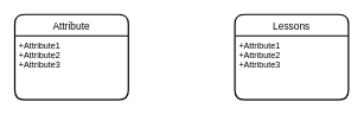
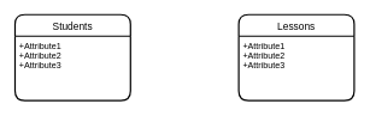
- <mxCell id="4" value="Attribute" style="swimlane;childLayout=stackLayout;horizontal=1;startSize=30;horizontalStack=0;rounded=1;fontSize=14;fontStyle=0;strokeWidth=2;resizeParent=0;resizeLast=1;shadow=0;dashed=0;align=center;" vertex="1" parent="1"><mxGeometry x="20" y="20" width="160" height="120" as="geometry" /></mxCell>
+ <mxCell id="4" value="Students" style="swimlane;childLayout=stackLayout;horizontal=1;startSize=30;horizontalStack=0;rounded=1;fontSize=14;fontStyle=0;strokeWidth=2;resizeParent=0;resizeLast=1;shadow=0;dashed=0;align=center;" vertex="1" parent="1"><mxGeometry x="20" y="20" width="160" height="120" as="geometry" /></mxCell>
